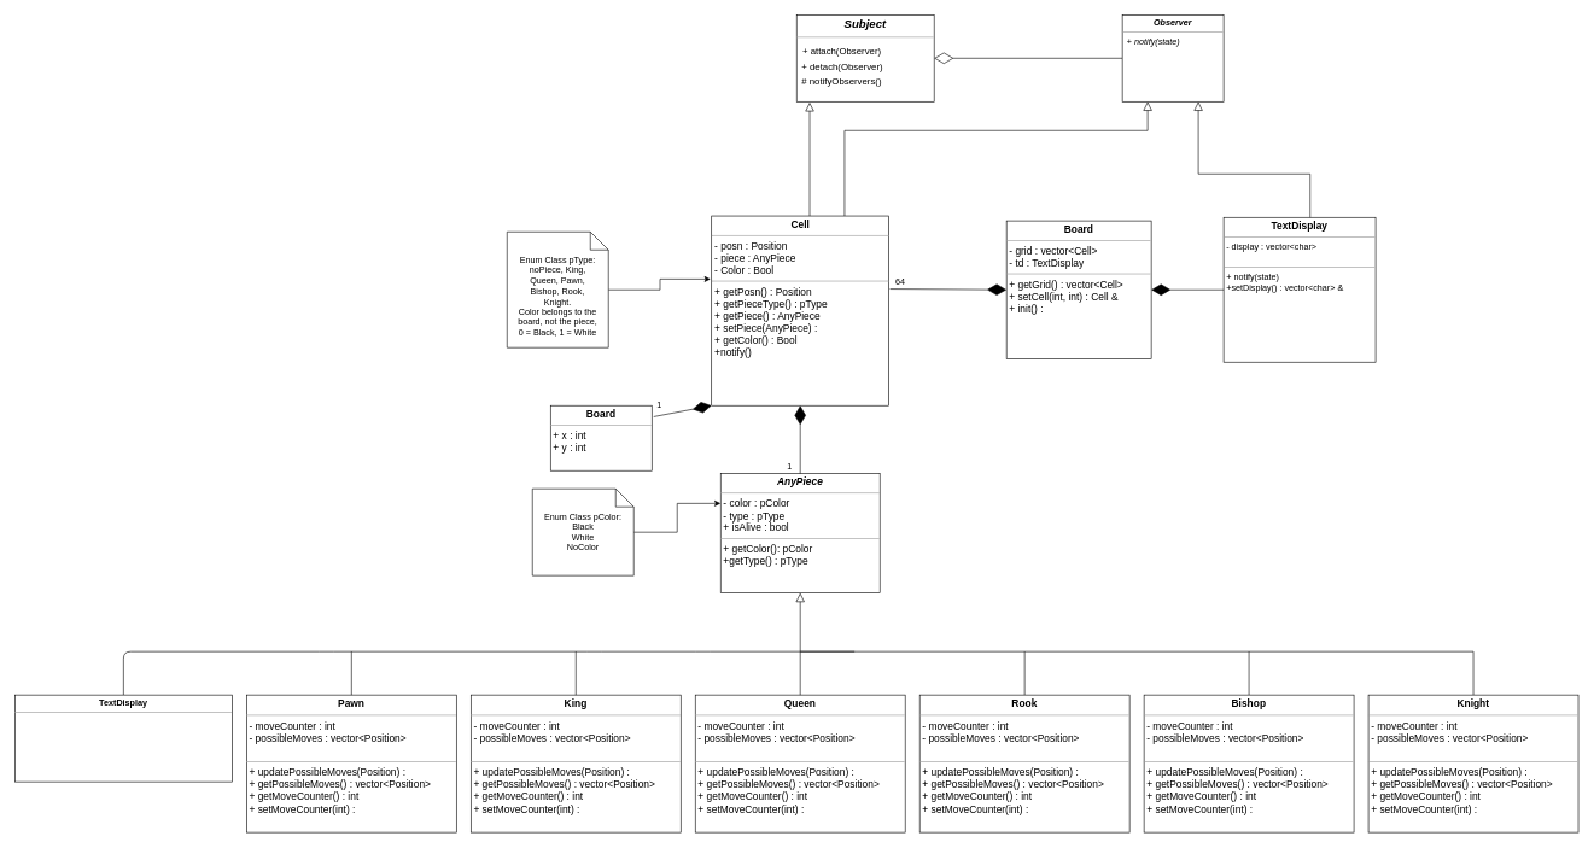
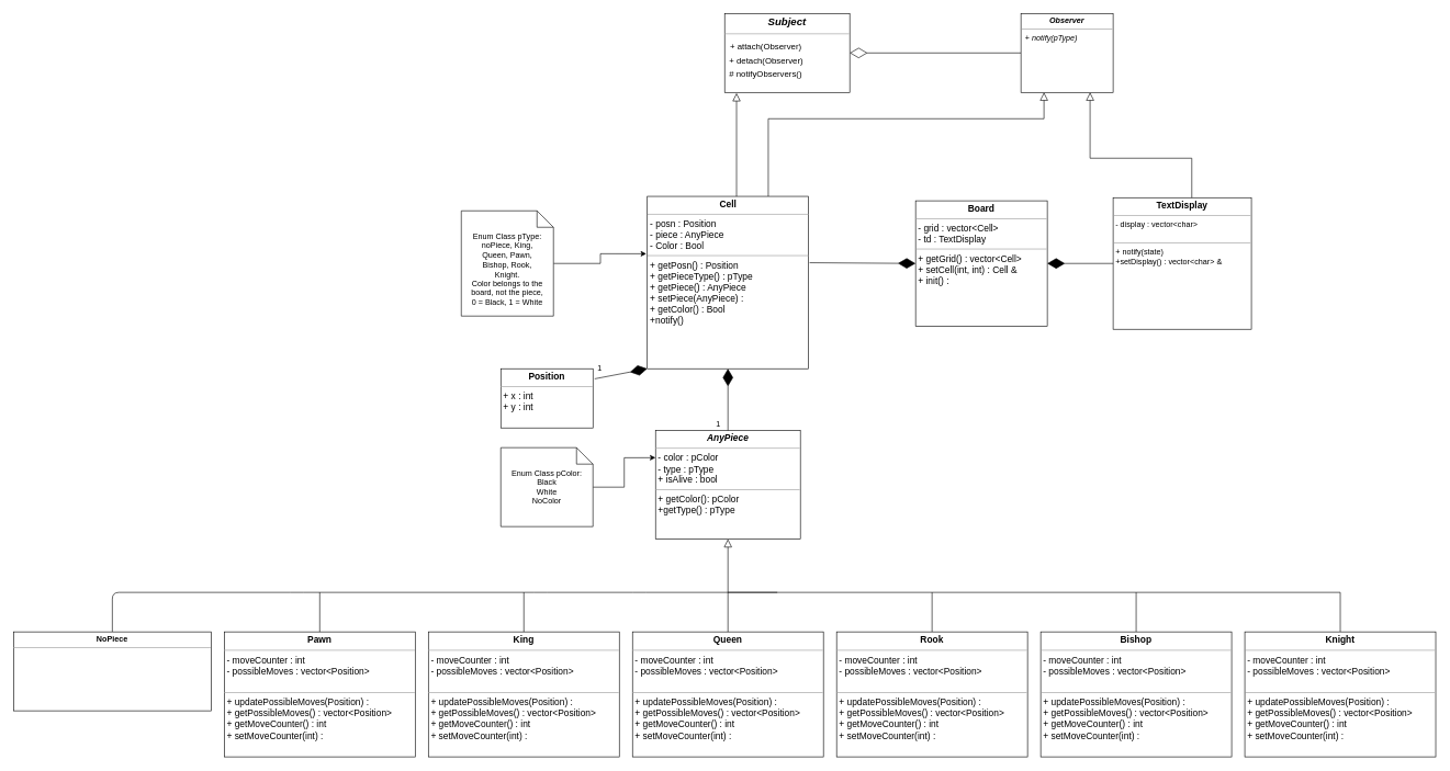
- <mxCell id="5" value="&lt;p style=&quot;margin: 0px ; margin-top: 4px ; text-align: center&quot;&gt;&lt;i&gt;&lt;b&gt;Observer&lt;/b&gt;&lt;/i&gt;&lt;/p&gt;&lt;hr size=&quot;1&quot;&gt;&lt;div style=&quot;height: 2px&quot;&gt;&amp;nbsp; +&amp;nbsp;&lt;i&gt;notify(state)&lt;/i&gt;&lt;/div&gt;" style="verticalAlign=top;align=left;overflow=fill;fontSize=12;fontFamily=Helvetica;html=1;" parent="1" vertex="1"><mxGeometry x="1550" y="20" width="140" height="120" as="geometry" /></mxCell>
+ <mxCell id="5" value="&lt;p style=&quot;margin: 0px ; margin-top: 4px ; text-align: center&quot;&gt;&lt;i&gt;&lt;b&gt;Observer&lt;/b&gt;&lt;/i&gt;&lt;/p&gt;&lt;hr size=&quot;1&quot;&gt;&lt;div style=&quot;height: 2px&quot;&gt;&amp;nbsp; +&amp;nbsp;&lt;i&gt;notify(pType)&lt;/i&gt;&lt;/div&gt;" style="verticalAlign=top;align=left;overflow=fill;fontSize=12;fontFamily=Helvetica;html=1;" parent="1" vertex="1"><mxGeometry x="1550" y="20" width="140" height="120" as="geometry" /></mxCell>
- <mxCell id="22" value="64" style="text;html=1;align=center;verticalAlign=middle;resizable=0;points=[];autosize=1;" parent="1" vertex="1"><mxGeometry x="1227.5" y="380" width="30" height="20" as="geometry" /></mxCell>
- <mxCell id="12" value="&lt;p style=&quot;margin: 0px ; margin-top: 4px ; text-align: center&quot;&gt;&lt;font style=&quot;font-size: 14px&quot;&gt;&lt;b&gt;Board&lt;/b&gt;&lt;/font&gt;&lt;/p&gt;&lt;hr size=&quot;1&quot;&gt;&lt;p style=&quot;margin: 0px 0px 0px 4px ; font-size: 14px&quot;&gt;&lt;font style=&quot;font-size: 14px&quot;&gt;+ x : int&lt;/font&gt;&lt;/p&gt;&lt;p style=&quot;margin: 0px 0px 0px 4px ; font-size: 14px&quot;&gt;&lt;font style=&quot;font-size: 14px&quot;&gt;+ y : int&lt;/font&gt;&lt;/p&gt;" style="verticalAlign=top;align=left;overflow=fill;fontSize=12;fontFamily=Helvetica;html=1;" parent="1" vertex="1"><mxGeometry x="760" y="560" width="140" height="90" as="geometry" /></mxCell>
+ <mxCell id="12" value="&lt;p style=&quot;margin: 0px ; margin-top: 4px ; text-align: center&quot;&gt;&lt;font style=&quot;font-size: 14px&quot;&gt;&lt;b&gt;Position&lt;/b&gt;&lt;/font&gt;&lt;/p&gt;&lt;hr size=&quot;1&quot;&gt;&lt;p style=&quot;margin: 0px 0px 0px 4px ; font-size: 14px&quot;&gt;&lt;font style=&quot;font-size: 14px&quot;&gt;+ x : int&lt;/font&gt;&lt;/p&gt;&lt;p style=&quot;margin: 0px 0px 0px 4px ; font-size: 14px&quot;&gt;&lt;font style=&quot;font-size: 14px&quot;&gt;+ y : int&lt;/font&gt;&lt;/p&gt;" style="verticalAlign=top;align=left;overflow=fill;fontSize=12;fontFamily=Helvetica;html=1;" parent="1" vertex="1"><mxGeometry x="760" y="560" width="140" height="90" as="geometry" /></mxCell>
- <mxCell id="18" value="Enum Class pColor:&lt;br&gt;Black&lt;br&gt;White&lt;br&gt;NoColor&lt;br&gt;" style="shape=note2;boundedLbl=1;whiteSpace=wrap;html=1;size=25;verticalAlign=top;align=center;" parent="1" vertex="1"><mxGeometry x="735" y="675" width="140" height="120" as="geometry" /></mxCell>
+ <mxCell id="18" value="Enum Class pColor:&lt;br&gt;Black&lt;br&gt;White&lt;br&gt;NoColor&lt;br&gt;" style="shape=note2;boundedLbl=1;whiteSpace=wrap;html=1;size=25;verticalAlign=top;align=center;" parent="1" vertex="1"><mxGeometry x="760" y="680" width="140" height="120" as="geometry" /></mxCell>
- <mxCell id="35" value="&lt;p style=&quot;margin: 0px ; margin-top: 4px ; text-align: center&quot;&gt;&lt;b&gt;TextDisplay&lt;/b&gt;&lt;/p&gt;&lt;hr size=&quot;1&quot;&gt;&lt;div style=&quot;height: 2px&quot;&gt;&lt;/div&gt;" style="verticalAlign=top;align=left;overflow=fill;fontSize=12;fontFamily=Helvetica;html=1;direction=south;" parent="1" vertex="1"><mxGeometry x="20" y="960" width="300" height="120" as="geometry" /></mxCell>
+ <mxCell id="35" value="&lt;p style=&quot;margin: 0px ; margin-top: 4px ; text-align: center&quot;&gt;&lt;b&gt;NoPiece&lt;/b&gt;&lt;/p&gt;&lt;hr size=&quot;1&quot;&gt;&lt;div style=&quot;height: 2px&quot;&gt;&lt;/div&gt;" style="verticalAlign=top;align=left;overflow=fill;fontSize=12;fontFamily=Helvetica;html=1;direction=south;" parent="1" vertex="1"><mxGeometry x="20" y="960" width="300" height="120" as="geometry" /></mxCell>
